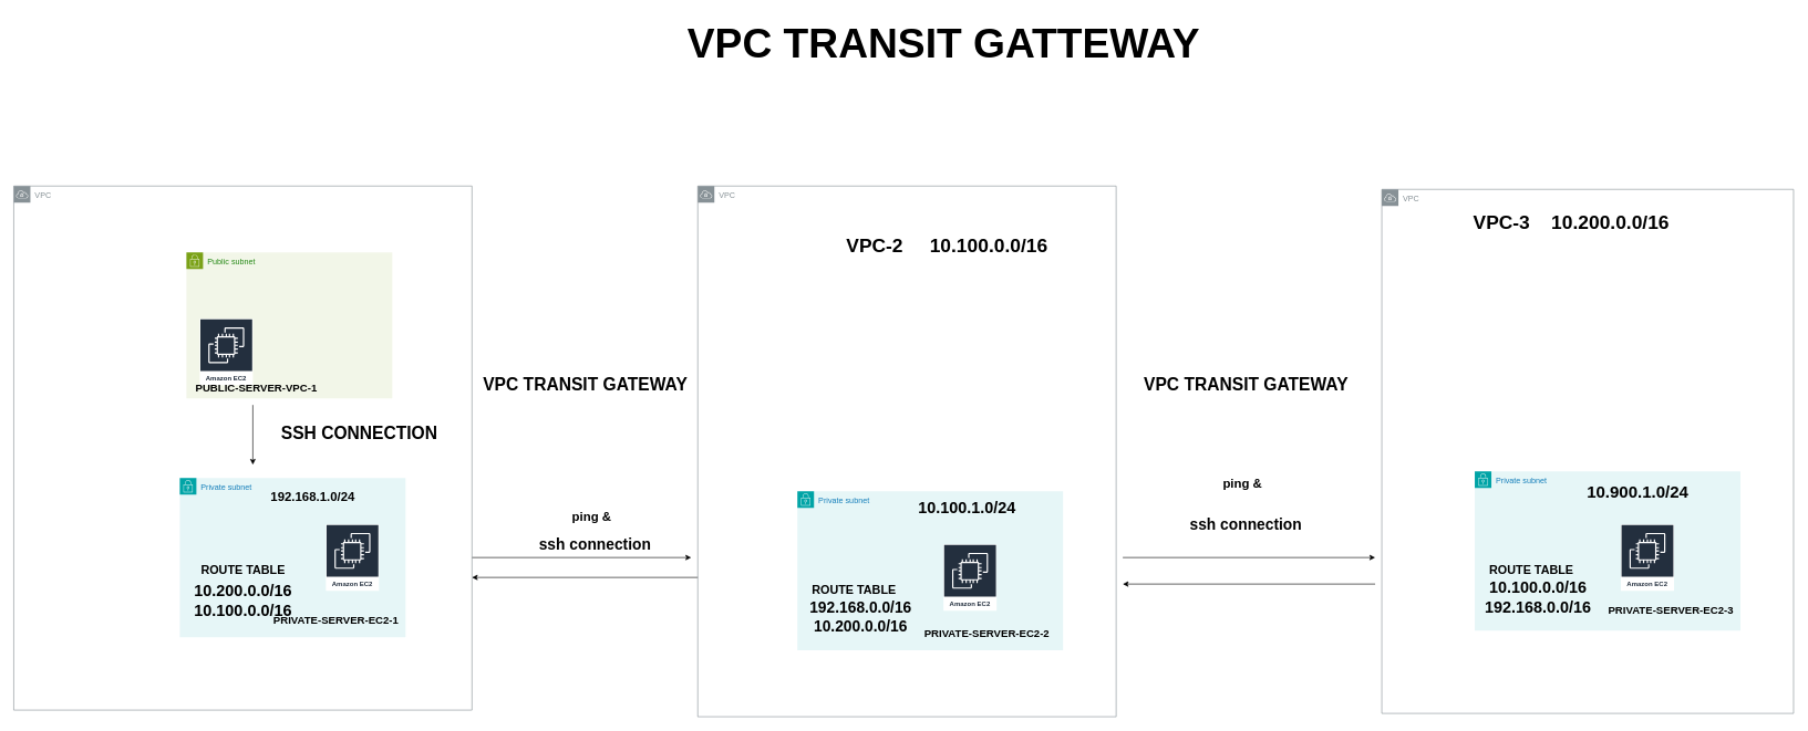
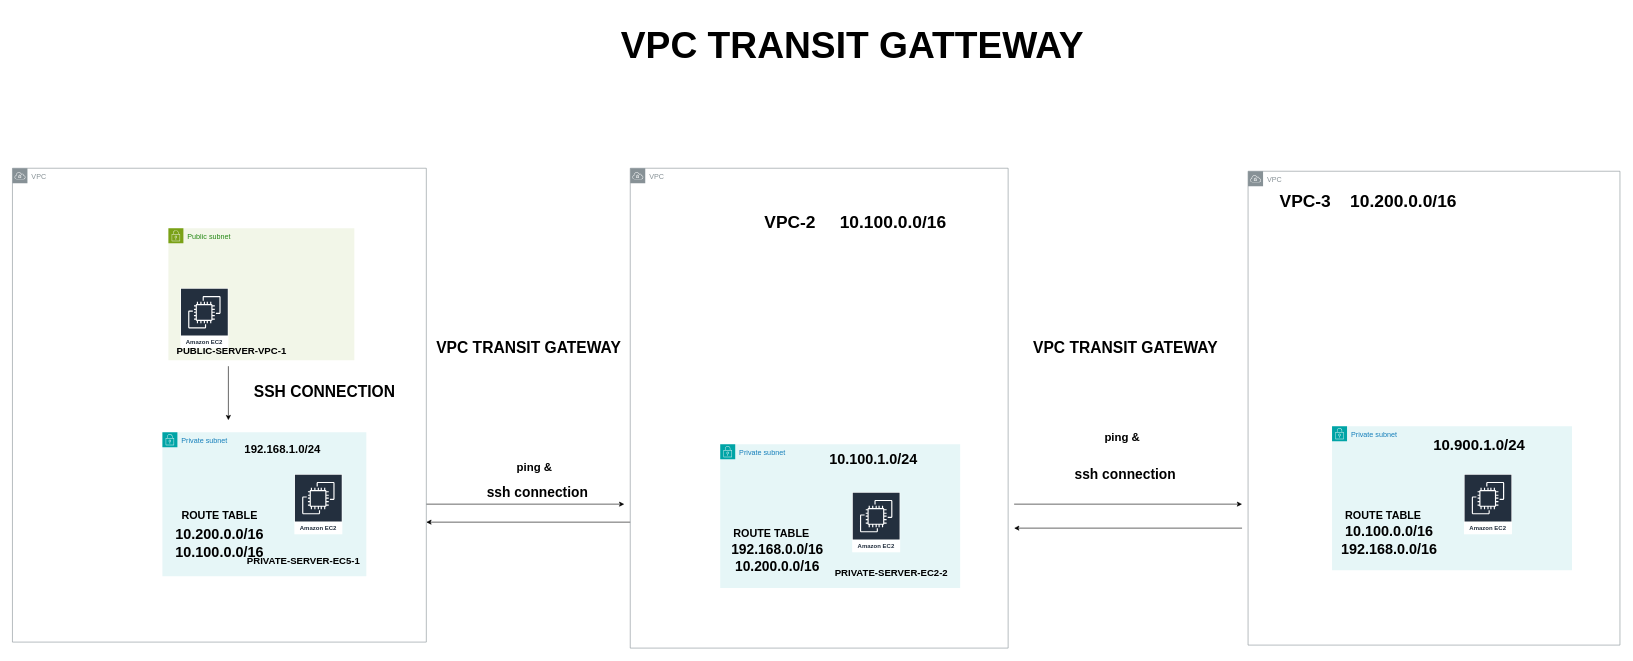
- <mxCell id="21" value="&lt;font size=&quot;1&quot;&gt;&lt;span style=&quot;font-size: 62px;&quot;&gt;&lt;b&gt;VPC TRANSIT GATTEWAY&lt;/b&gt;&lt;/span&gt;&lt;/font&gt;" style="text;html=1;align=center;verticalAlign=middle;resizable=0;points=[];autosize=1;strokeColor=none;fillColor=none;" parent="1" vertex="1"><mxGeometry x="1020" y="20" width="800" height="90" as="geometry" /></mxCell>
+ <mxCell id="21" value="&lt;font size=&quot;1&quot;&gt;&lt;span style=&quot;font-size: 62px;&quot;&gt;&lt;b&gt;VPC TRANSIT GATTEWAY&lt;/b&gt;&lt;/span&gt;&lt;/font&gt;" style="text;html=1;align=center;verticalAlign=middle;resizable=0;points=[];autosize=1;strokeColor=none;fillColor=none;" parent="1" vertex="1"><mxGeometry x="1020" y="30" width="800" height="90" as="geometry" /></mxCell>
- <mxCell id="27" value="&lt;b&gt;&lt;font style=&quot;font-size: 29px;&quot;&gt;VPC-3 &amp;nbsp;&amp;nbsp; 10.200.0.0/16&lt;/font&gt;&lt;/b&gt;" style="text;html=1;align=center;verticalAlign=middle;resizable=0;points=[];autosize=1;strokeColor=none;fillColor=none;" vertex="1" parent="1"><mxGeometry x="2205" y="310" width="320" height="50" as="geometry" /></mxCell>
+ <mxCell id="27" value="&lt;b&gt;&lt;font style=&quot;font-size: 29px;&quot;&gt;VPC-3 &amp;nbsp;&amp;nbsp; 10.200.0.0/16&lt;/font&gt;&lt;/b&gt;" style="text;html=1;align=center;verticalAlign=middle;resizable=0;points=[];autosize=1;strokeColor=none;fillColor=none;" vertex="1" parent="1"><mxGeometry x="2120" y="310" width="320" height="50" as="geometry" /></mxCell>
- <mxCell id="33" value="&lt;font style=&quot;font-size: 16px;&quot;&gt;&lt;b&gt;PRIVATE-SERVER-EC2-3&lt;/b&gt;&lt;/font&gt;" style="text;html=1;align=center;verticalAlign=middle;resizable=0;points=[];autosize=1;strokeColor=none;fillColor=none;" vertex="1" parent="28"><mxGeometry x="190" y="195" width="210" height="30" as="geometry" /></mxCell>
- <mxCell id="24" value="&lt;font style=&quot;font-size: 16px;&quot;&gt;&lt;b&gt;PRIVATE-SERVER-EC2-1&lt;/b&gt;&lt;/font&gt;" style="text;html=1;align=center;verticalAlign=middle;resizable=0;points=[];autosize=1;strokeColor=none;fillColor=none;" parent="1" vertex="1"><mxGeometry x="400" y="920" width="210" height="30" as="geometry" /></mxCell>
+ <mxCell id="24" value="&lt;font style=&quot;font-size: 16px;&quot;&gt;&lt;b&gt;PRIVATE-SERVER-EC5-1&lt;/b&gt;&lt;/font&gt;" style="text;html=1;align=center;verticalAlign=middle;resizable=0;points=[];autosize=1;strokeColor=none;fillColor=none;" parent="1" vertex="1"><mxGeometry x="400" y="920" width="210" height="30" as="geometry" /></mxCell>
